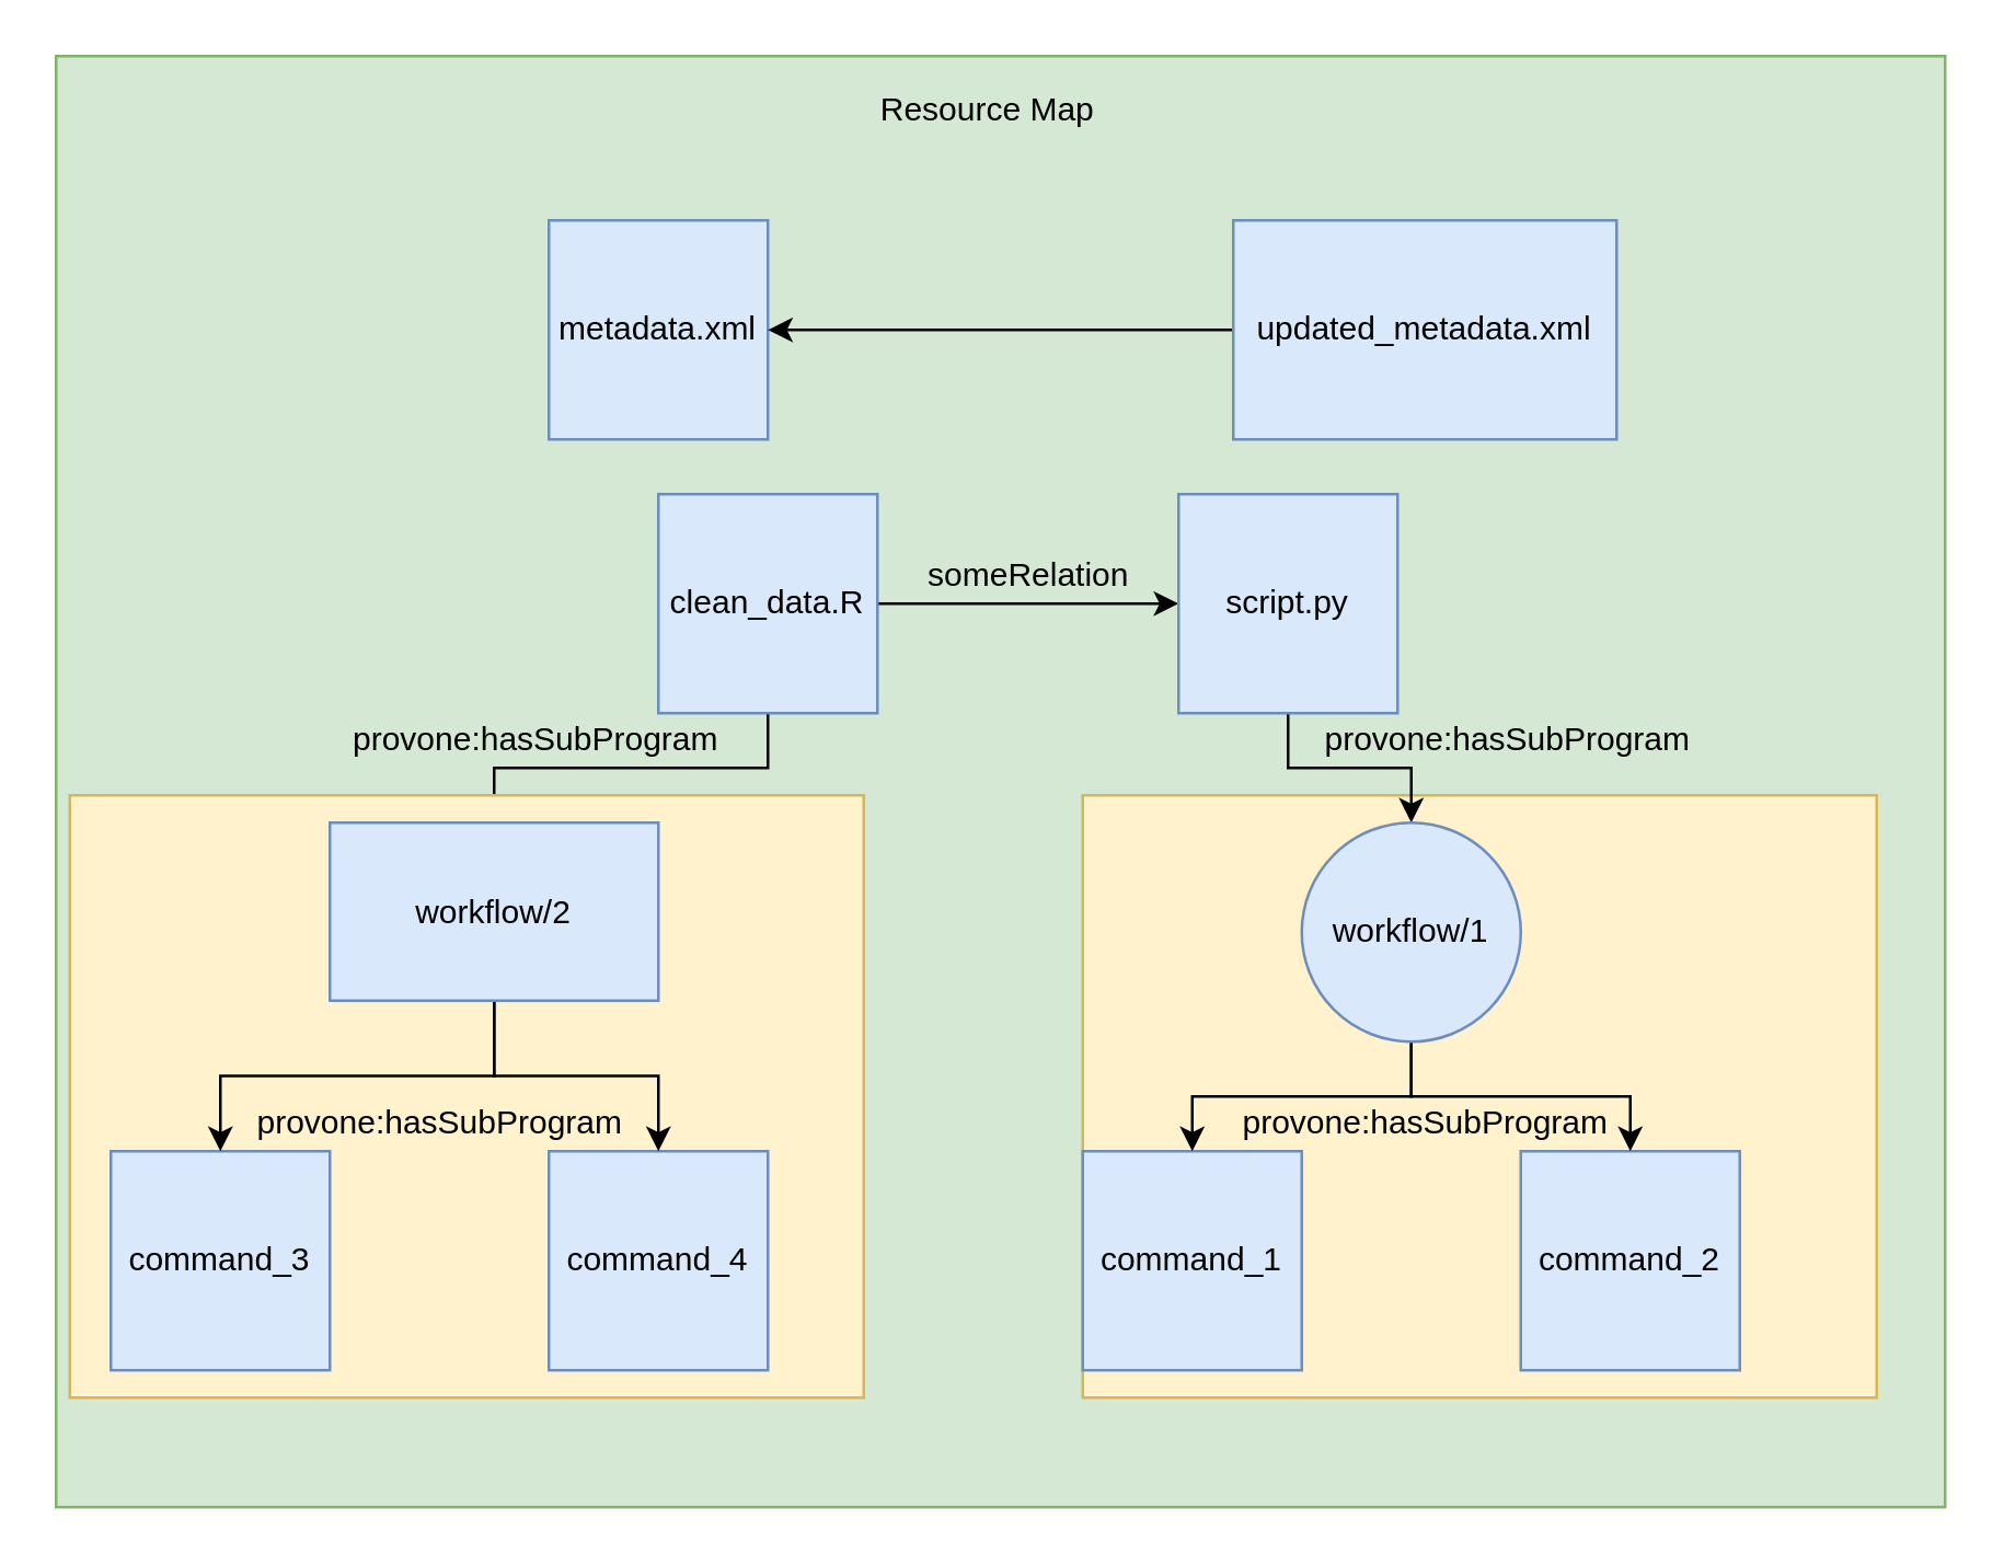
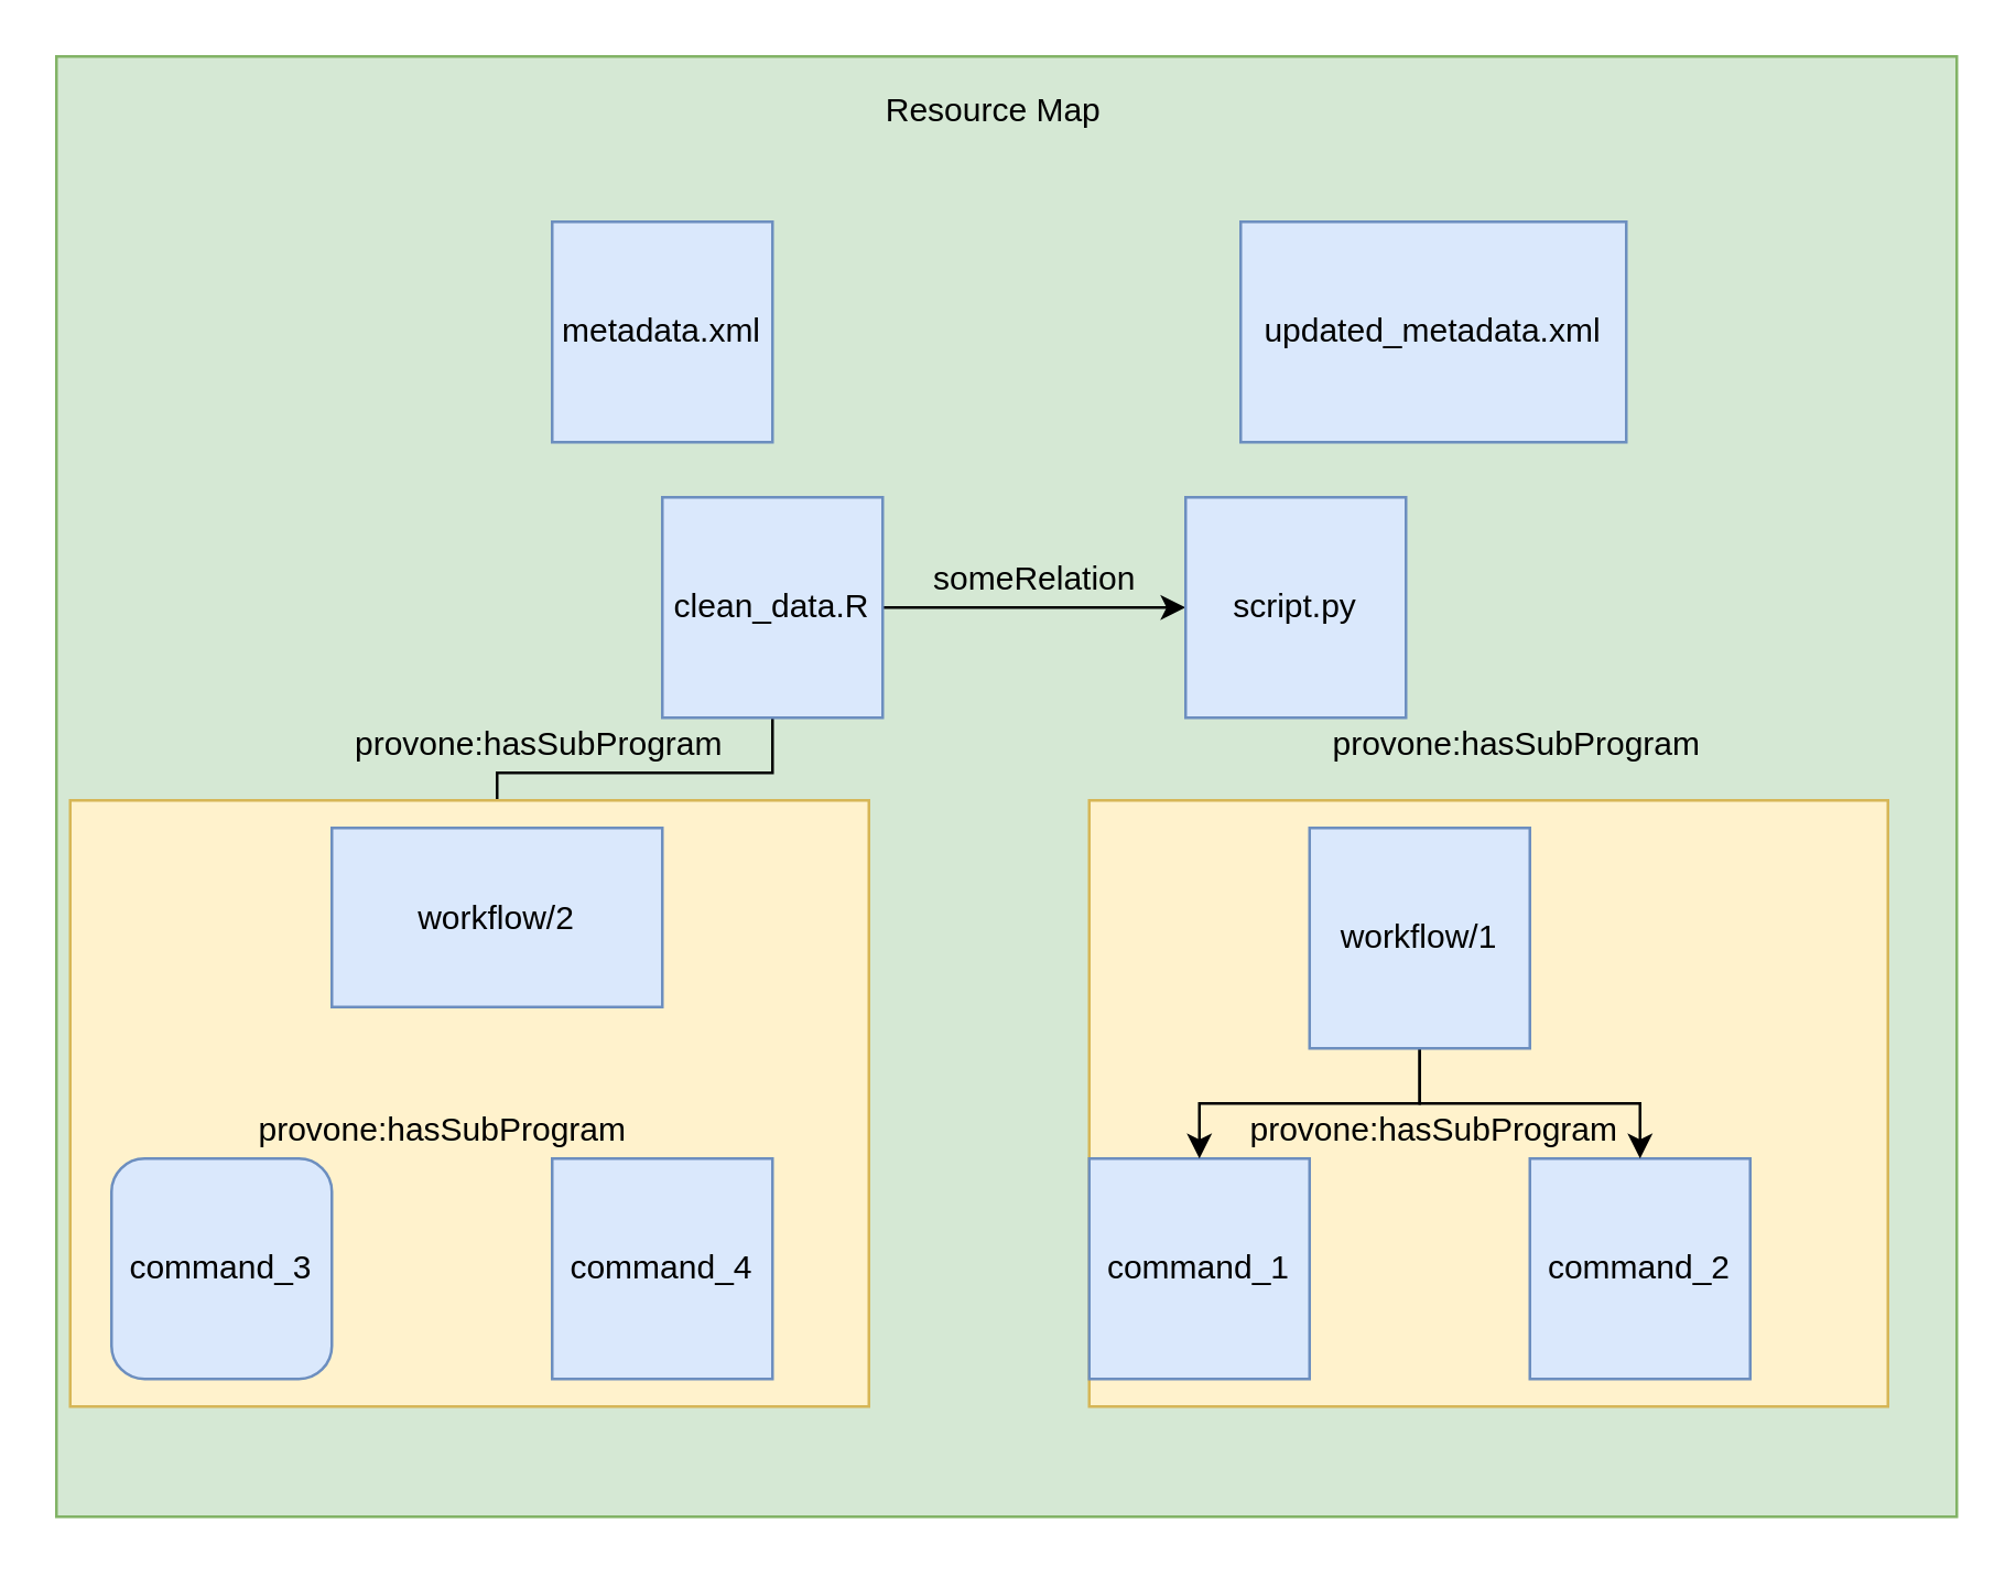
- <mxCell id="5" style="edgeStyle=orthogonalEdgeStyle;rounded=0;orthogonalLoop=1;jettySize=auto;html=1;exitX=0;exitY=0.5;exitDx=0;exitDy=0;entryX=1;entryY=0.5;entryDx=0;entryDy=0;" edge="1" parent="1" source="6" target="4"><mxGeometry relative="1" as="geometry" /></mxCell>
- <mxCell id="10" style="edgeStyle=orthogonalEdgeStyle;rounded=0;orthogonalLoop=1;jettySize=auto;html=1;exitX=0.5;exitY=1;exitDx=0;exitDy=0;" edge="1" parent="1" source="11" target="19"><mxGeometry relative="1" as="geometry" /></mxCell>
- <mxCell id="19" value="workflow/1" style="ellipse;whiteSpace=wrap;html=1;aspect=fixed;fillColor=#dae8fc;strokeColor=#6c8ebf;" vertex="1" parent="1"><mxGeometry x="475" y="300" width="80" height="80" as="geometry" /></mxCell>
+ <mxCell id="19" value="workflow/1" style="whiteSpace=wrap;html=1;aspect=fixed;fillColor=#dae8fc;strokeColor=#6c8ebf;" vertex="1" parent="1"><mxGeometry x="475" y="300" width="80" height="80" as="geometry" /></mxCell>
- <mxCell id="23" style="edgeStyle=orthogonalEdgeStyle;rounded=0;orthogonalLoop=1;jettySize=auto;html=1;exitX=0.5;exitY=1;exitDx=0;exitDy=0;" edge="1" parent="1" source="25" target="21"><mxGeometry relative="1" as="geometry" /></mxCell>
- <mxCell id="24" style="edgeStyle=orthogonalEdgeStyle;rounded=0;orthogonalLoop=1;jettySize=auto;html=1;exitX=0.5;exitY=1;exitDx=0;exitDy=0;" edge="1" parent="1" source="25" target="22"><mxGeometry relative="1" as="geometry" /></mxCell>
- <mxCell id="21" value="command_3" style="whiteSpace=wrap;html=1;aspect=fixed;fillColor=#dae8fc;strokeColor=#6c8ebf;" vertex="1" parent="1"><mxGeometry x="40" y="420" width="80" height="80" as="geometry" /></mxCell>
+ <mxCell id="21" value="command_3" style="whiteSpace=wrap;html=1;aspect=fixed;fillColor=#dae8fc;strokeColor=#6c8ebf;rounded=1;" vertex="1" parent="1"><mxGeometry x="40" y="420" width="80" height="80" as="geometry" /></mxCell>
